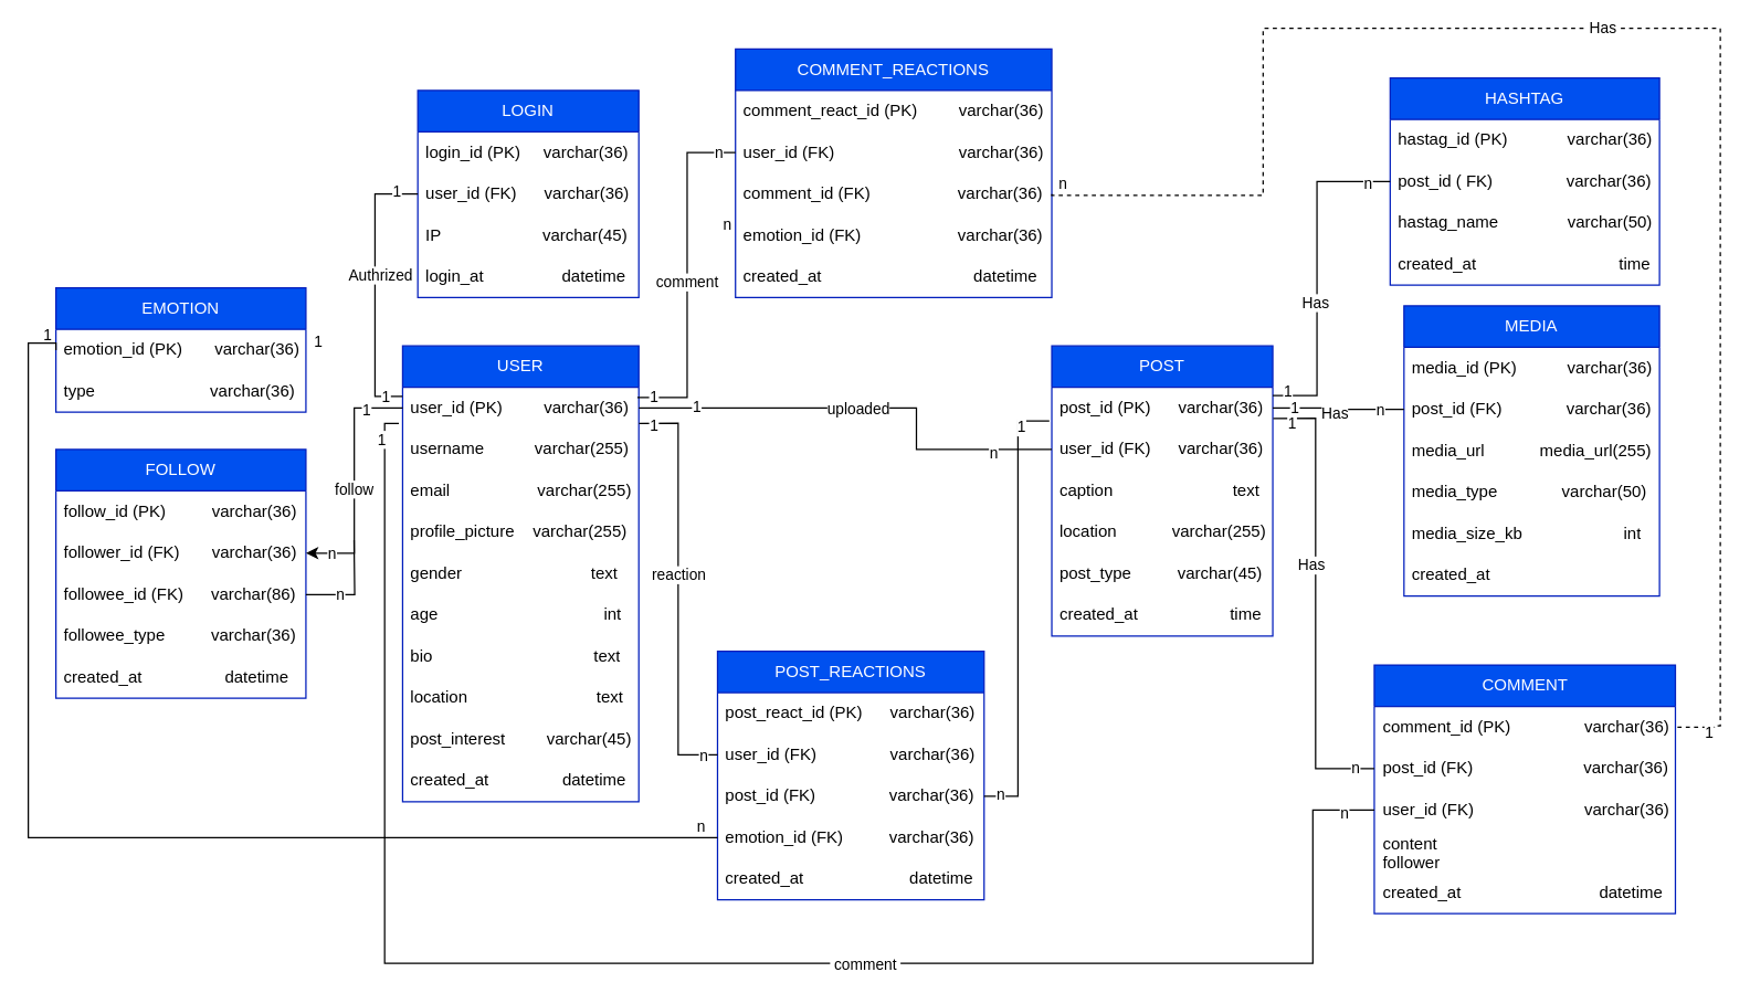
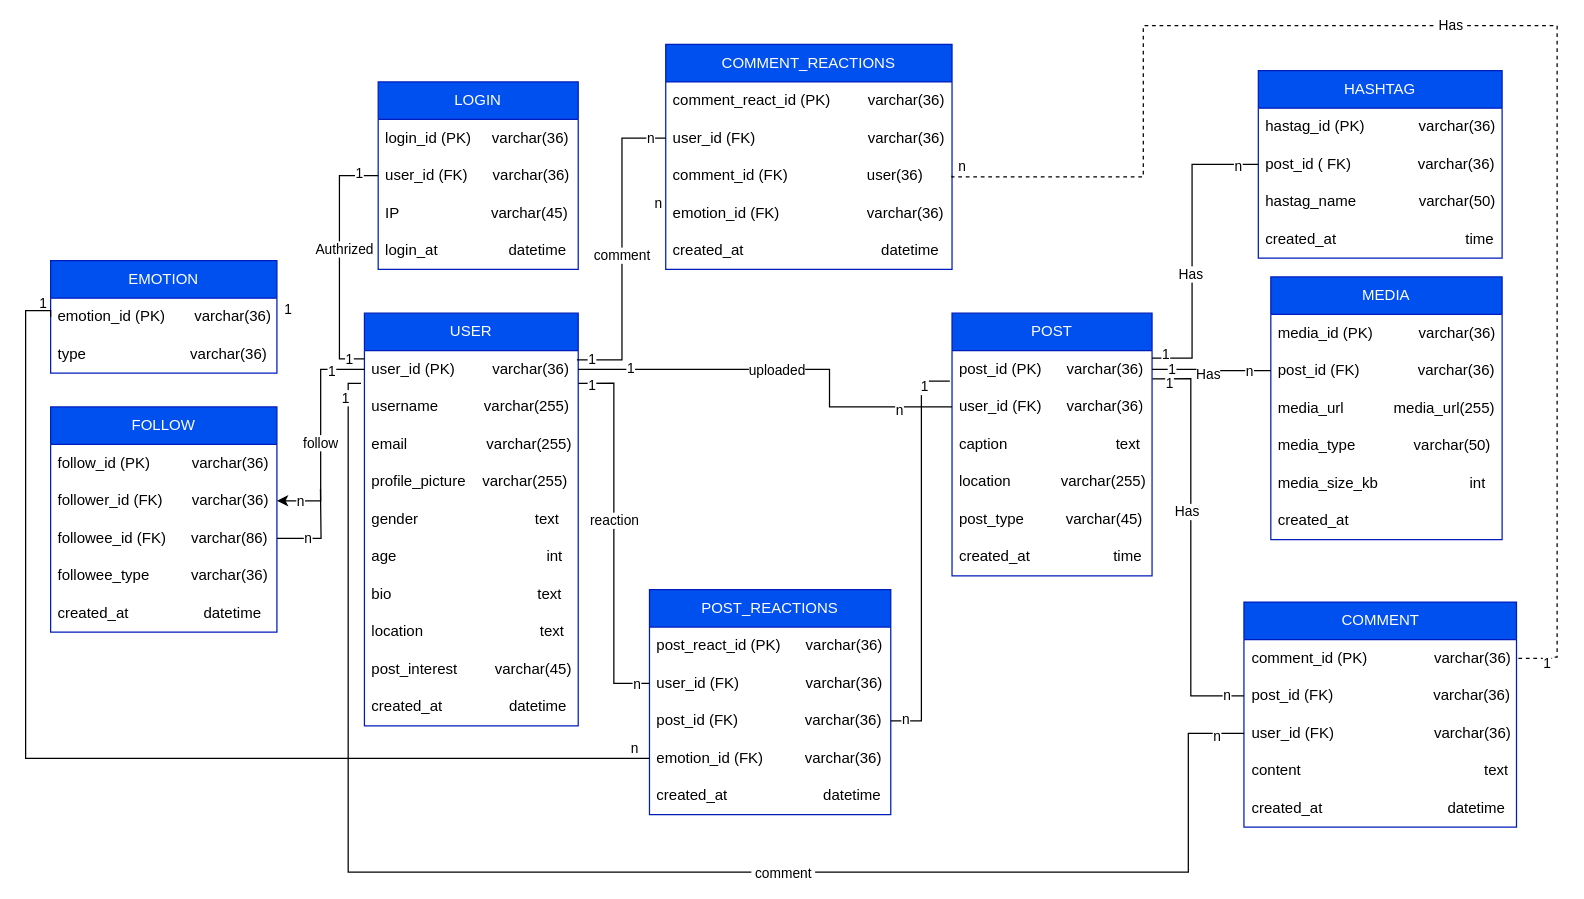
- <mxCell id="42" value="comment_id (FK)&amp;nbsp; &amp;nbsp; &amp;nbsp; &amp;nbsp; &amp;nbsp; &amp;nbsp; &amp;nbsp; &amp;nbsp; &amp;nbsp; &amp;nbsp;varchar(36)" style="text;strokeColor=none;fillColor=none;align=left;verticalAlign=middle;spacingLeft=4;spacingRight=4;overflow=hidden;points=[[0,0.5],[1,0.5]];portConstraint=eastwest;rotatable=0;whiteSpace=wrap;html=1;" parent="39" vertex="1"><mxGeometry y="90" width="229" height="30" as="geometry" /></mxCell>
+ <mxCell id="42" value="comment_id (FK)&amp;nbsp; &amp;nbsp; &amp;nbsp; &amp;nbsp; &amp;nbsp; &amp;nbsp; &amp;nbsp; &amp;nbsp; &amp;nbsp; &amp;nbsp;user(36)" style="text;strokeColor=none;fillColor=none;align=left;verticalAlign=middle;spacingLeft=4;spacingRight=4;overflow=hidden;points=[[0,0.5],[1,0.5]];portConstraint=eastwest;rotatable=0;whiteSpace=wrap;html=1;" parent="39" vertex="1"><mxGeometry y="90" width="229" height="30" as="geometry" /></mxCell>
- <mxCell id="31" value="content&amp;nbsp; &amp;nbsp; &amp;nbsp; &amp;nbsp; &amp;nbsp; &amp;nbsp; &amp;nbsp; &amp;nbsp; &amp;nbsp; &amp;nbsp; &amp;nbsp; &amp;nbsp; &amp;nbsp; &amp;nbsp; &amp;nbsp; &amp;nbsp; &amp;nbsp; &amp;nbsp; &amp;nbsp; &amp;nbsp; &amp;nbsp; &amp;nbsp; follower" style="text;strokeColor=none;fillColor=none;align=left;verticalAlign=middle;spacingLeft=4;spacingRight=4;overflow=hidden;points=[[0,0.5],[1,0.5]];portConstraint=eastwest;rotatable=0;whiteSpace=wrap;html=1;" parent="27" vertex="1"><mxGeometry y="120" width="218" height="30" as="geometry" /></mxCell>
+ <mxCell id="31" value="content&amp;nbsp; &amp;nbsp; &amp;nbsp; &amp;nbsp; &amp;nbsp; &amp;nbsp; &amp;nbsp; &amp;nbsp; &amp;nbsp; &amp;nbsp; &amp;nbsp; &amp;nbsp; &amp;nbsp; &amp;nbsp; &amp;nbsp; &amp;nbsp; &amp;nbsp; &amp;nbsp; &amp;nbsp; &amp;nbsp; &amp;nbsp; &amp;nbsp; text" style="text;strokeColor=none;fillColor=none;align=left;verticalAlign=middle;spacingLeft=4;spacingRight=4;overflow=hidden;points=[[0,0.5],[1,0.5]];portConstraint=eastwest;rotatable=0;whiteSpace=wrap;html=1;" parent="27" vertex="1"><mxGeometry y="120" width="218" height="30" as="geometry" /></mxCell>
